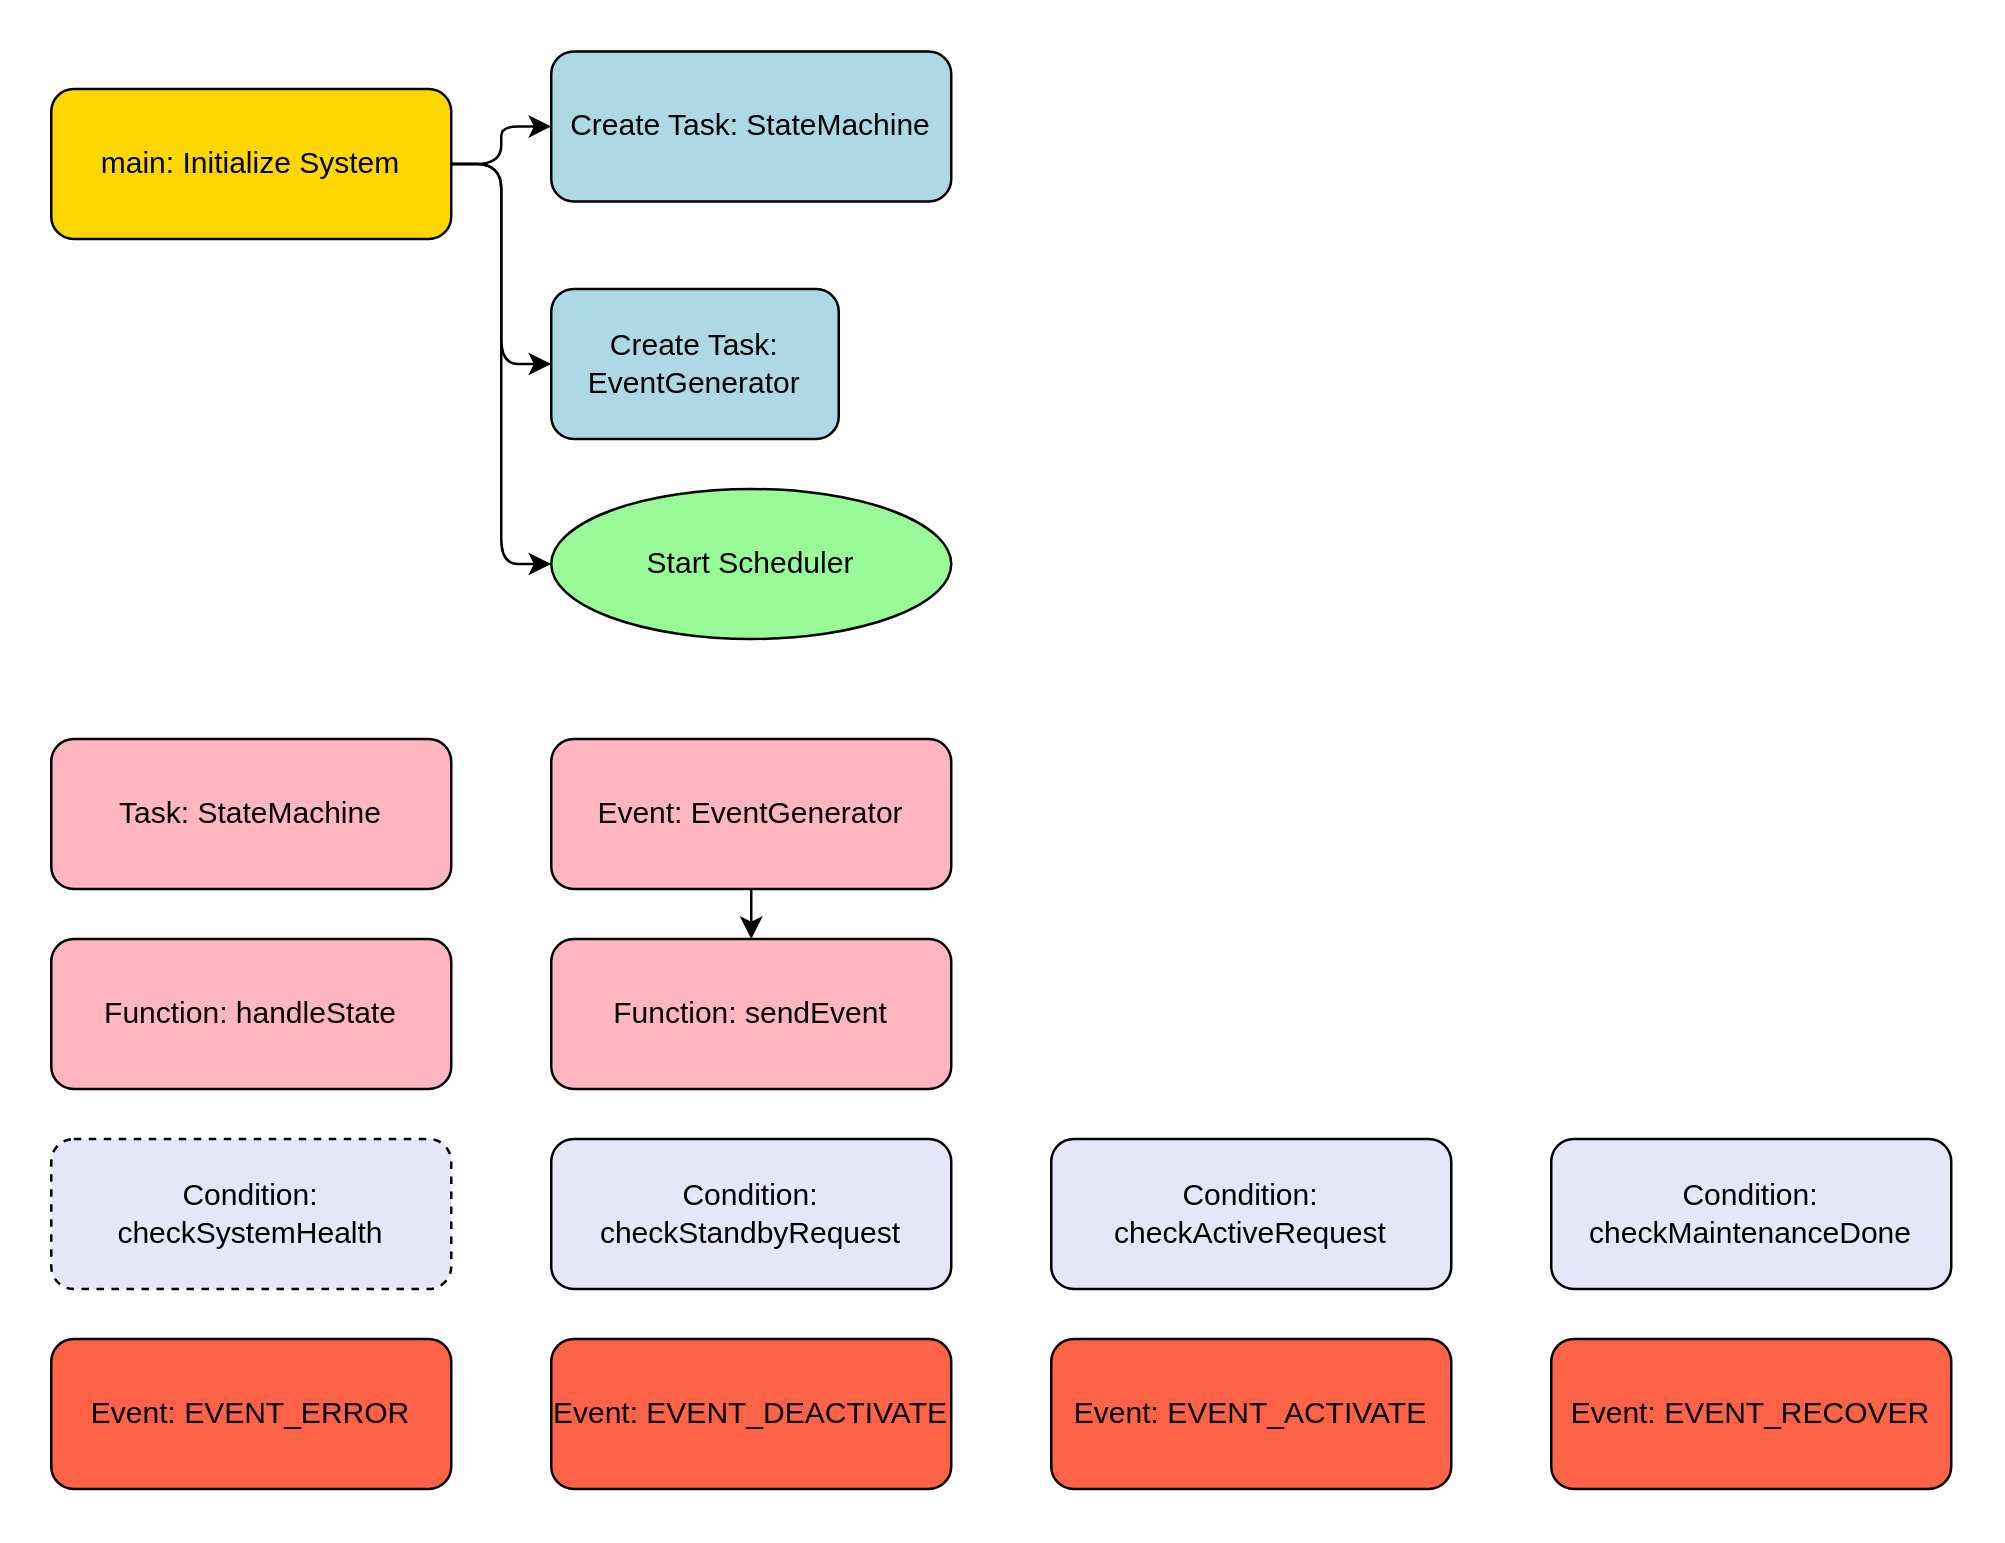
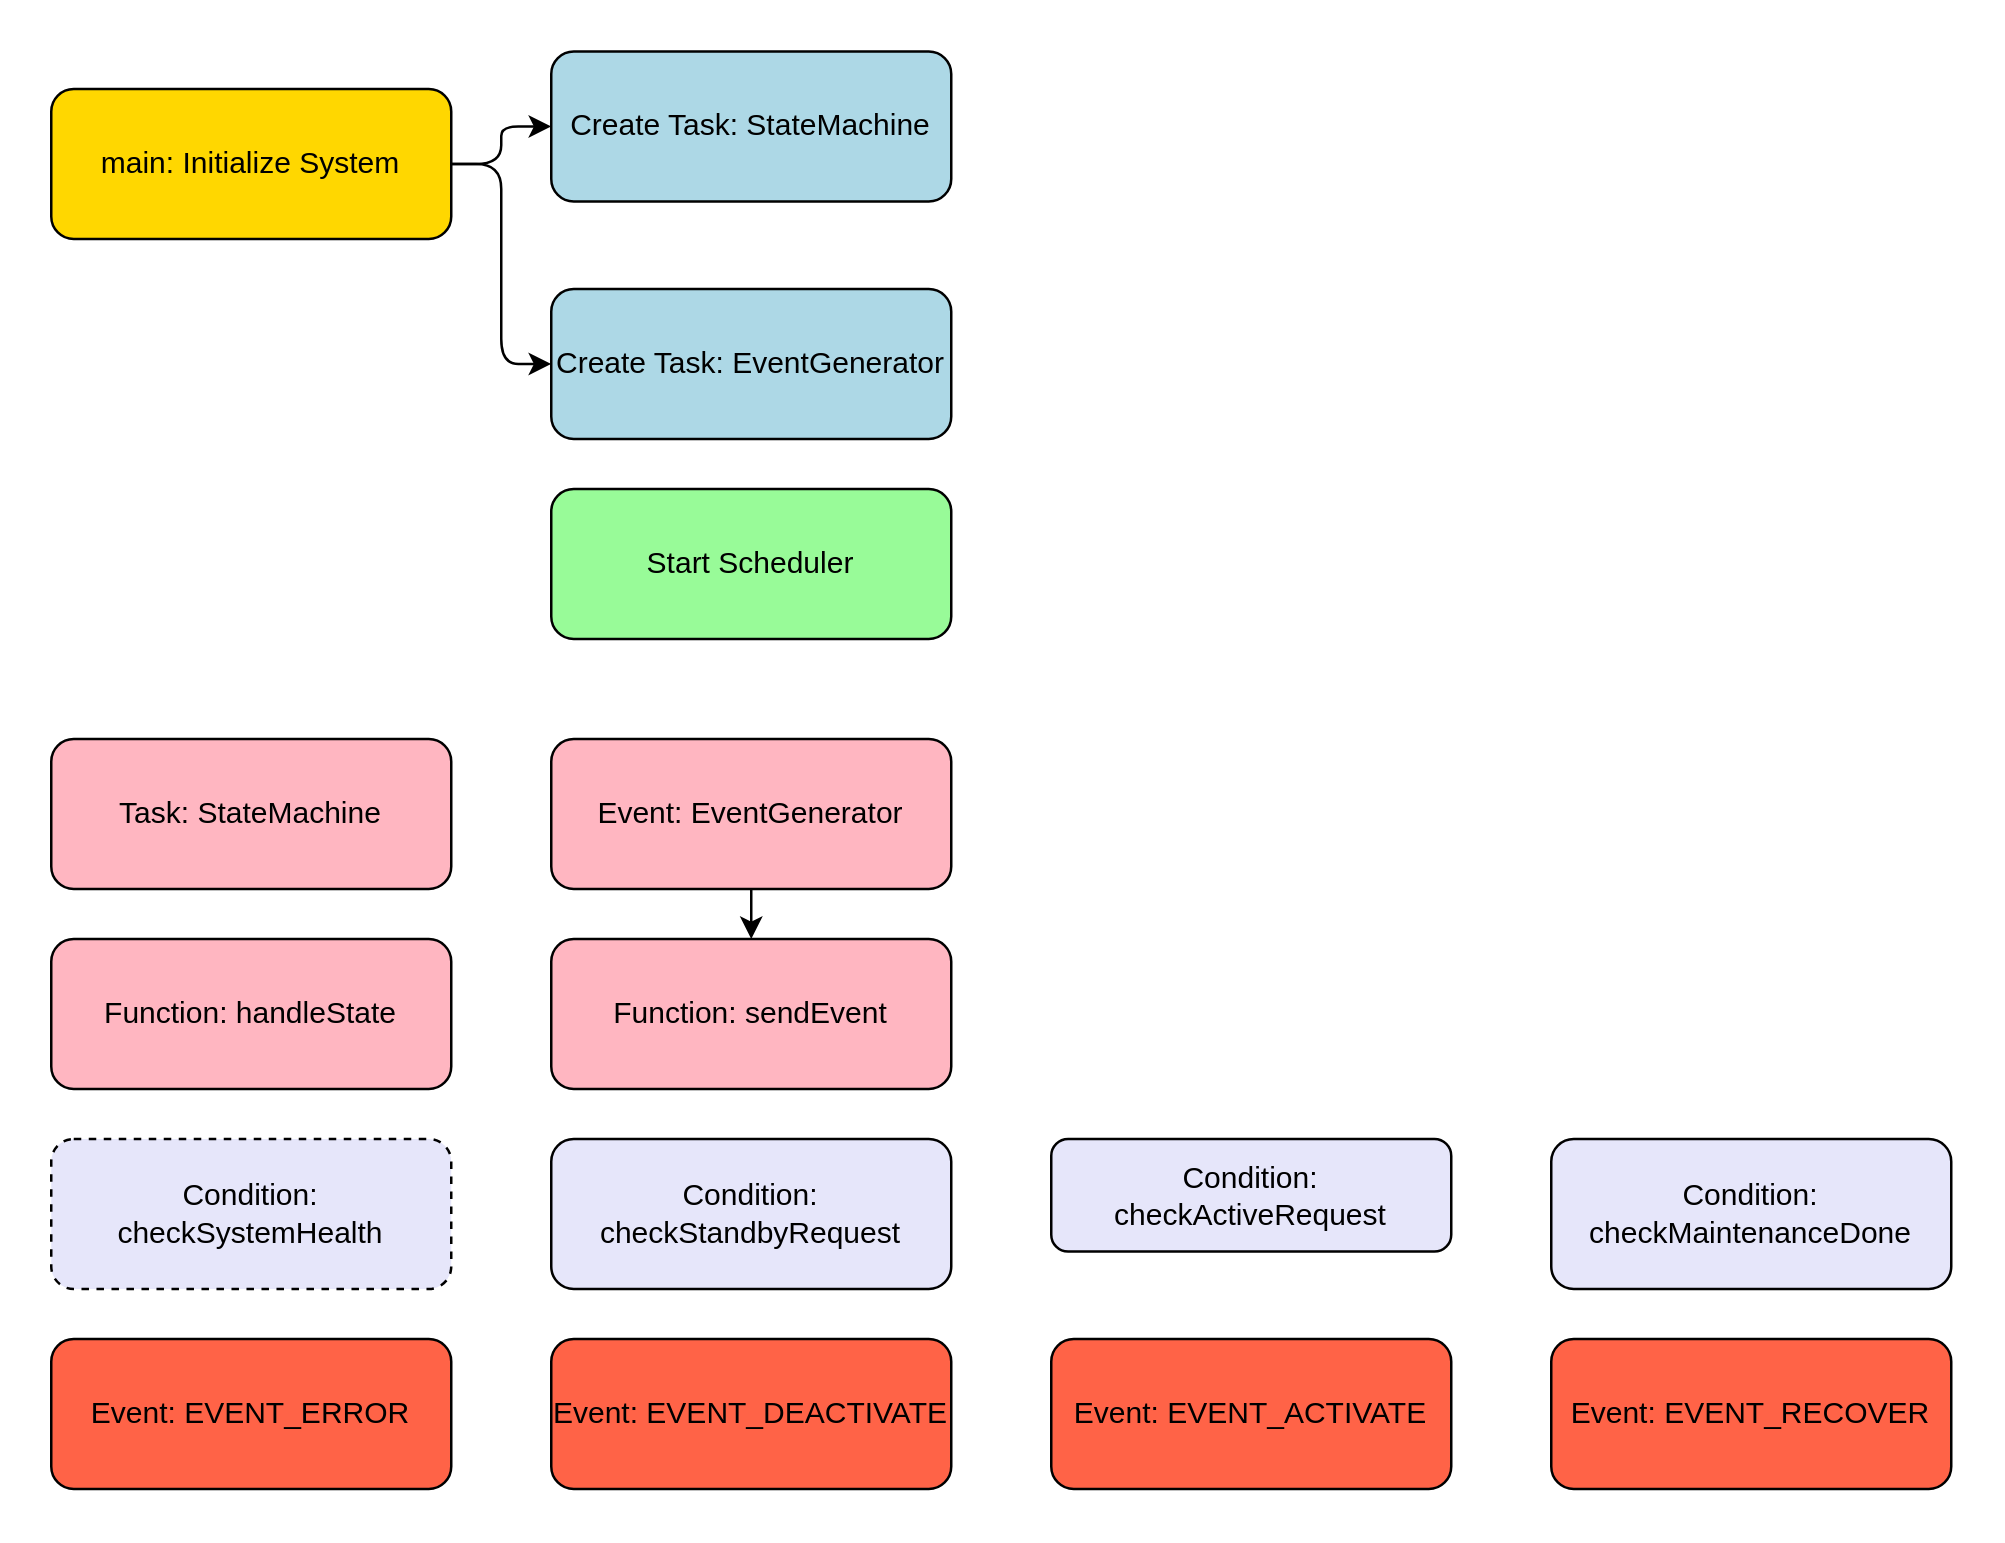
- <mxCell id="5" value="Create Task: EventGenerator" style="rounded=1;whiteSpace=wrap;html=1;fillColor=#ADD8E6;" vertex="1" parent="1"><mxGeometry x="220" y="115" width="115" height="60" as="geometry" /></mxCell>
+ <mxCell id="5" value="Create Task: EventGenerator" style="rounded=1;whiteSpace=wrap;html=1;fillColor=#ADD8E6;" vertex="1" parent="1"><mxGeometry x="220" y="115" width="160" height="60" as="geometry" /></mxCell>
- <mxCell id="8" style="edgeStyle=elbowEdgeStyle;rounded=1;" edge="1" parent="1" source="2" target="7"><mxGeometry relative="1" as="geometry" /></mxCell>
- <mxCell id="7" value="Start Scheduler" style="ellipse;whiteSpace=wrap;html=1;fillColor=#98FB98;" vertex="1" parent="1"><mxGeometry x="220" y="195" width="160" height="60" as="geometry" /></mxCell>
+ <mxCell id="7" value="Start Scheduler" style="rounded=1;whiteSpace=wrap;html=1;fillColor=#98FB98;" vertex="1" parent="1"><mxGeometry x="220" y="195" width="160" height="60" as="geometry" /></mxCell>
- <mxCell id="16" value="Condition: checkActiveRequest" style="rounded=1;whiteSpace=wrap;html=1;fillColor=#E6E6FA;" vertex="1" parent="1"><mxGeometry x="420" y="455" width="160" height="60" as="geometry" /></mxCell>
+ <mxCell id="16" value="Condition: checkActiveRequest" style="rounded=1;whiteSpace=wrap;html=1;fillColor=#E6E6FA;" vertex="1" parent="1"><mxGeometry x="420" y="455" width="160" height="45" as="geometry" /></mxCell>
